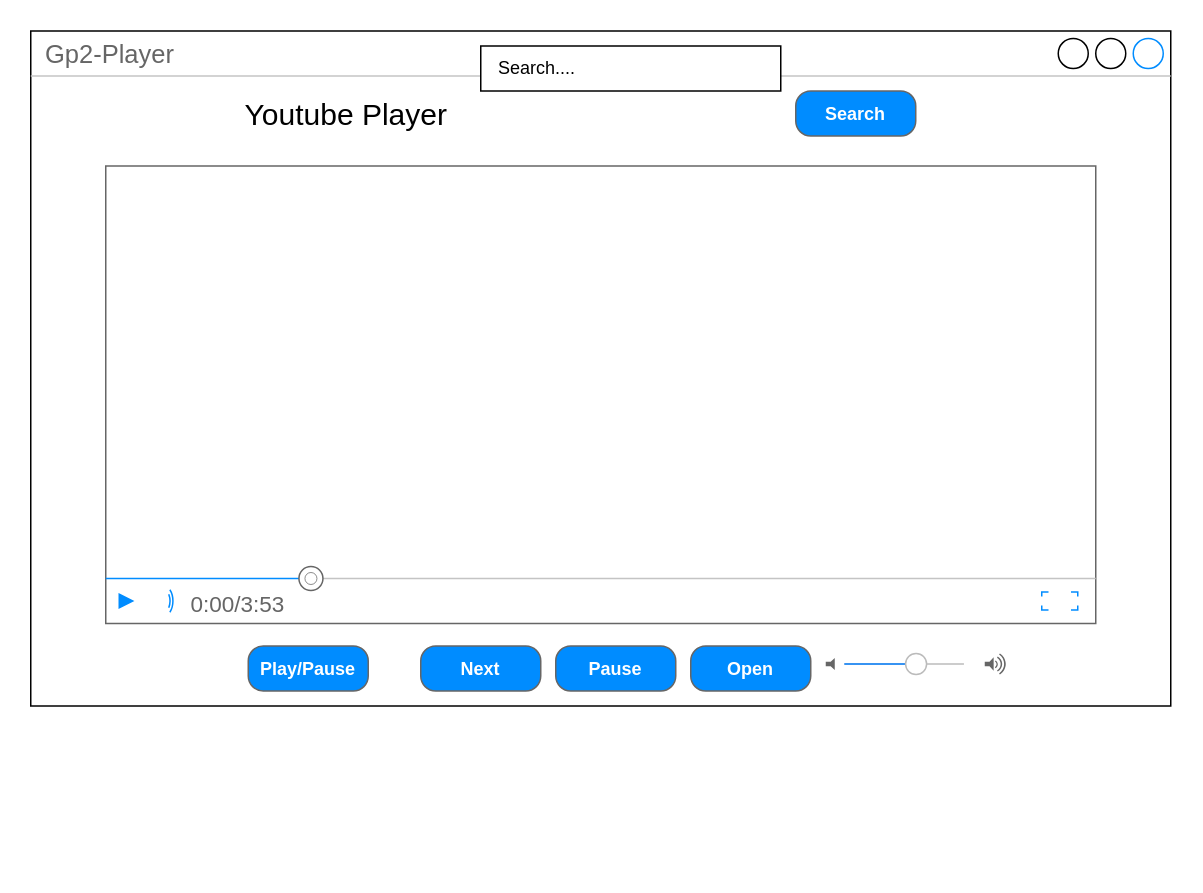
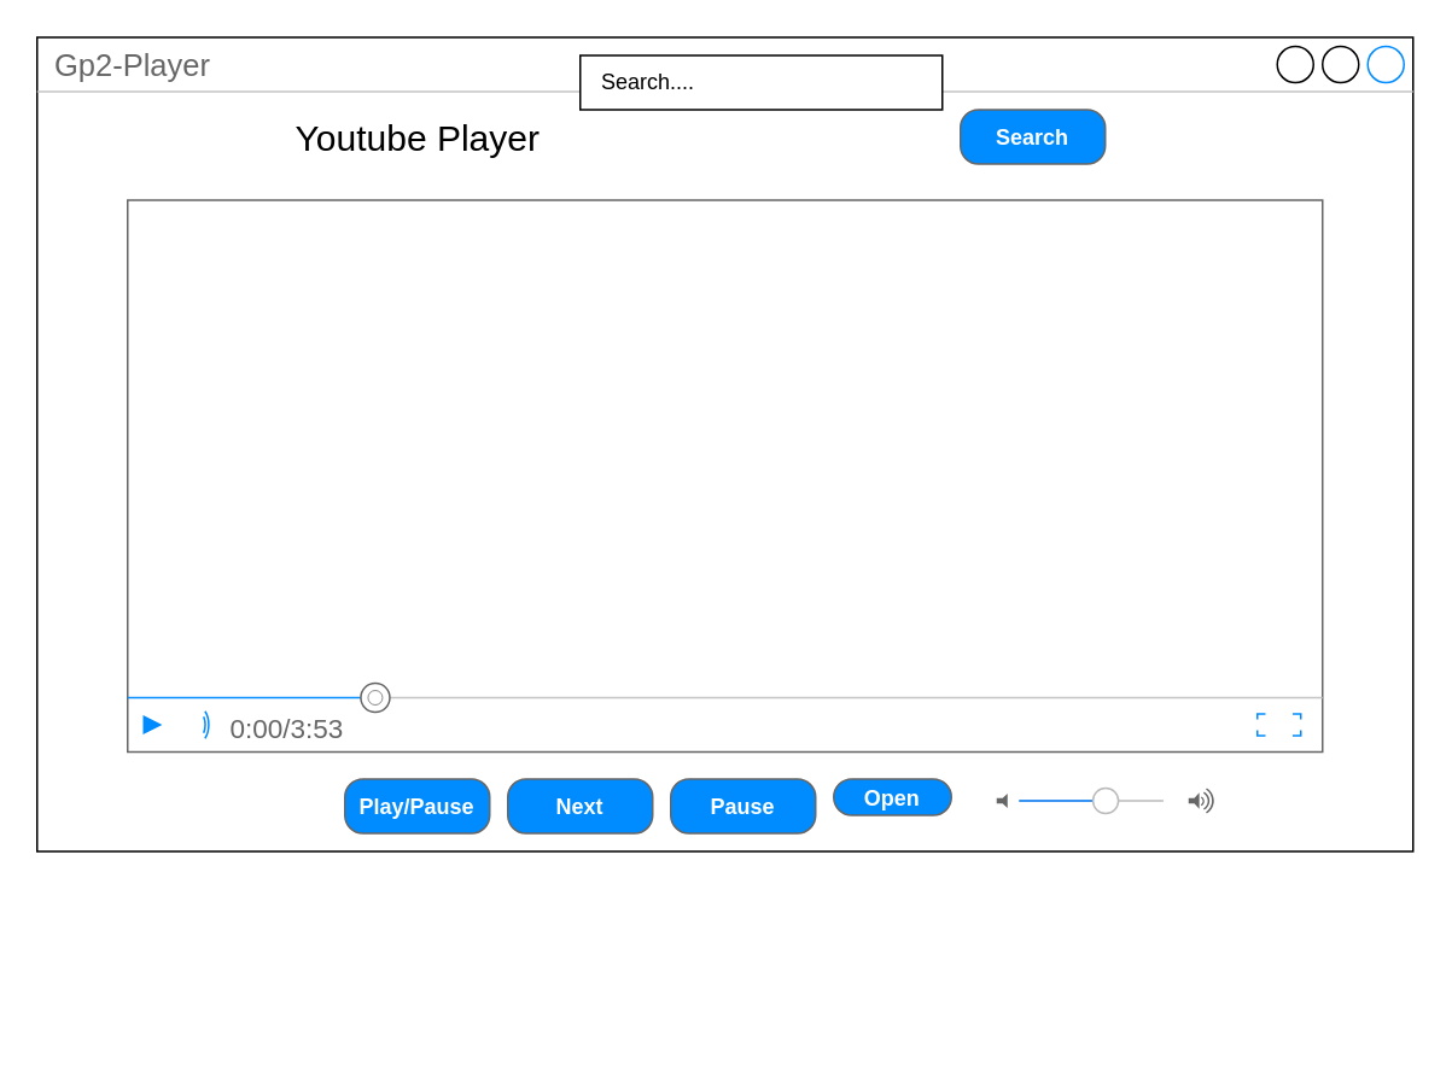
- <mxCell id="4" value="&lt;font style=&quot;font-size: 12px&quot;&gt;Play/Pause&lt;/font&gt;" style="strokeWidth=1;shadow=0;dashed=0;align=center;html=1;shape=mxgraph.mockup.buttons.button;strokeColor=#666666;fontColor=#ffffff;mainText=;buttonStyle=round;fontSize=17;fontStyle=1;fillColor=#008cff;whiteSpace=wrap;" parent="1" vertex="1"><mxGeometry x="165" y="430" width="80" height="30" as="geometry" /></mxCell>
+ <mxCell id="4" value="&lt;font style=&quot;font-size: 12px&quot;&gt;Play/Pause&lt;/font&gt;" style="strokeWidth=1;shadow=0;dashed=0;align=center;html=1;shape=mxgraph.mockup.buttons.button;strokeColor=#666666;fontColor=#ffffff;mainText=;buttonStyle=round;fontSize=17;fontStyle=1;fillColor=#008cff;whiteSpace=wrap;" parent="1" vertex="1"><mxGeometry x="190" y="430" width="80" height="30" as="geometry" /></mxCell>
- <mxCell id="7" value="&lt;font style=&quot;font-size: 12px&quot;&gt;Open&lt;/font&gt;" style="strokeWidth=1;shadow=0;dashed=0;align=center;html=1;shape=mxgraph.mockup.buttons.button;strokeColor=#666666;fontColor=#ffffff;mainText=;buttonStyle=round;fontSize=17;fontStyle=1;fillColor=#008cff;whiteSpace=wrap;" parent="1" vertex="1"><mxGeometry x="460" y="430" width="80" height="30" as="geometry" /></mxCell>
+ <mxCell id="7" value="&lt;font style=&quot;font-size: 12px&quot;&gt;Open&lt;/font&gt;" style="strokeWidth=1;shadow=0;dashed=0;align=center;html=1;shape=mxgraph.mockup.buttons.button;strokeColor=#666666;fontColor=#ffffff;mainText=;buttonStyle=round;fontSize=17;fontStyle=1;fillColor=#008cff;whiteSpace=wrap;" parent="1" vertex="1"><mxGeometry x="460" y="430" width="65" height="20" as="geometry" /></mxCell>
